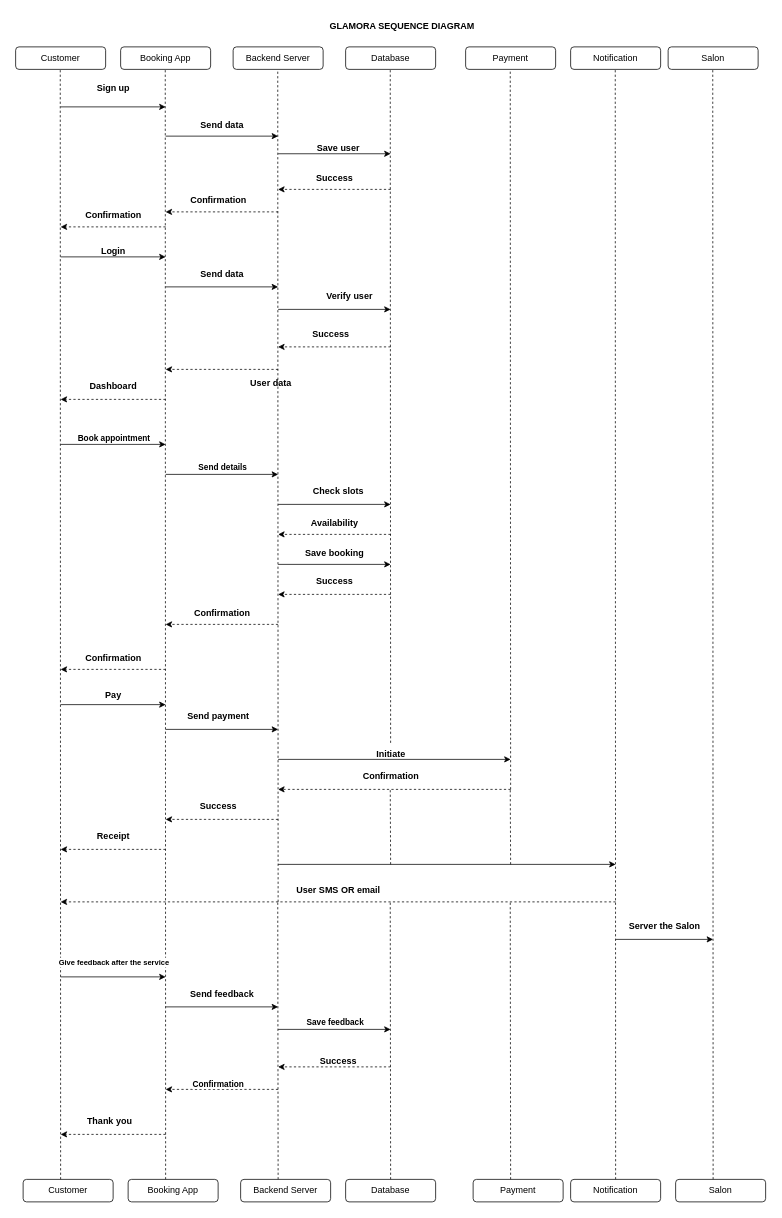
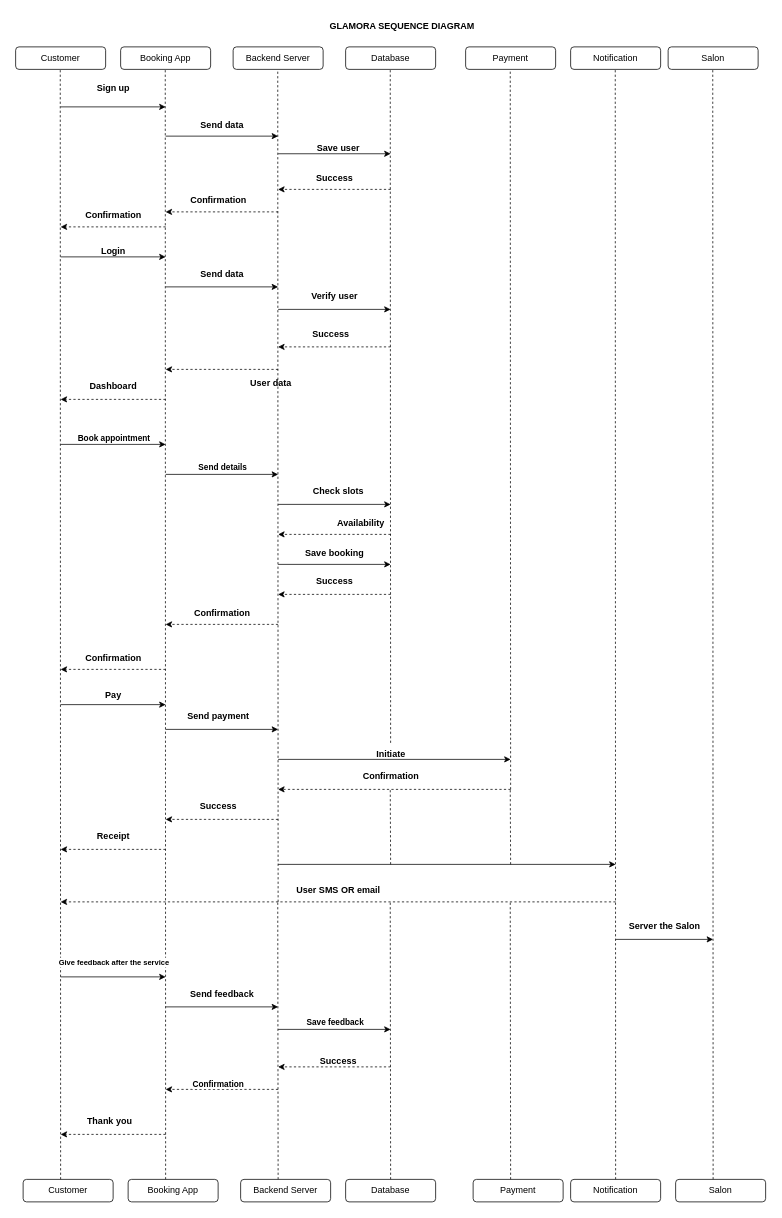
- <mxCell id="30" value="&lt;b&gt;Verify user&lt;/b&gt;" style="text;html=1;align=center;verticalAlign=middle;resizable=0;points=[];autosize=1;strokeColor=none;fillColor=none;" vertex="1" parent="1"><mxGeometry x="425" y="380" width="80" height="30" as="geometry" /></mxCell>
+ <mxCell id="30" value="&lt;b&gt;Verify user&lt;/b&gt;" style="text;html=1;align=center;verticalAlign=middle;resizable=0;points=[];autosize=1;strokeColor=none;fillColor=none;" vertex="1" parent="1"><mxGeometry x="405" y="380" width="80" height="30" as="geometry" /></mxCell>
- <mxCell id="44" value="&lt;b&gt;Availability&lt;/b&gt;" style="text;html=1;align=center;verticalAlign=middle;resizable=0;points=[];autosize=1;strokeColor=none;fillColor=none;" vertex="1" parent="1"><mxGeometry x="400" y="682" width="90" height="30" as="geometry" /></mxCell>
+ <mxCell id="44" value="&lt;b&gt;Availability&lt;/b&gt;" style="text;html=1;align=center;verticalAlign=middle;resizable=0;points=[];autosize=1;strokeColor=none;fillColor=none;" vertex="1" parent="1"><mxGeometry x="435" y="682" width="90" height="30" as="geometry" /></mxCell>
